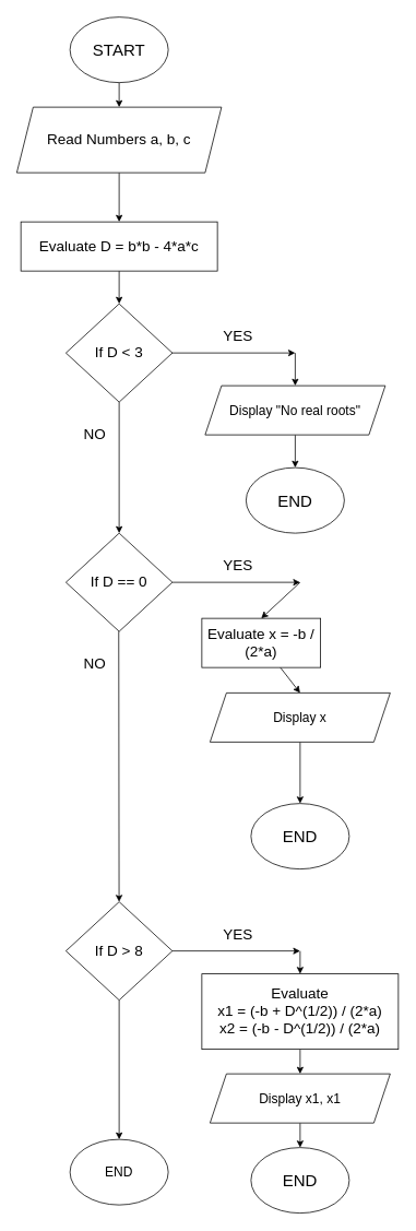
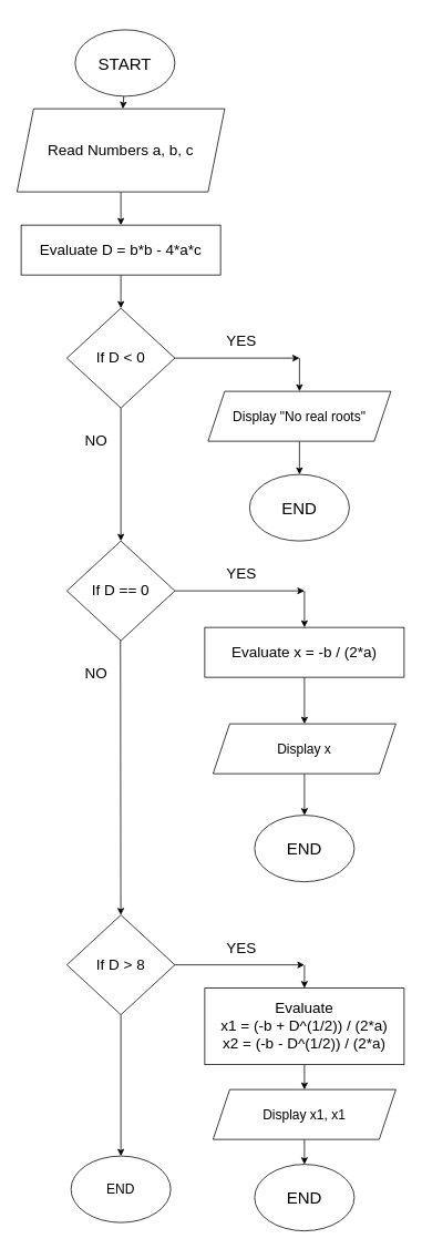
- <mxCell id="3" value="START" style="ellipse;whiteSpace=wrap;html=1;fontSize=20;" parent="1" vertex="1"><mxGeometry x="85" y="20" width="120" height="80" as="geometry" /></mxCell>
+ <mxCell id="3" value="START" style="ellipse;whiteSpace=wrap;html=1;fontSize=20;" parent="1" vertex="1"><mxGeometry x="90" y="35" width="120" height="80" as="geometry" /></mxCell>
- <mxCell id="5" value="Read Numbers a, b, c" style="shape=parallelogram;perimeter=parallelogramPerimeter;whiteSpace=wrap;html=1;fixedSize=1;fontSize=18;fontStyle=0" parent="1" vertex="1"><mxGeometry x="20" y="130" width="250" height="80" as="geometry" /></mxCell>
+ <mxCell id="5" value="Read Numbers a, b, c" style="shape=parallelogram;perimeter=parallelogramPerimeter;whiteSpace=wrap;html=1;fixedSize=1;fontSize=18;fontStyle=0" parent="1" vertex="1"><mxGeometry x="20" y="130" width="250" height="100" as="geometry" /></mxCell>
- <mxCell id="13" value="If D &amp;lt; 3" style="rhombus;whiteSpace=wrap;html=1;fontSize=18;" parent="1" vertex="1"><mxGeometry x="80" y="370" width="130" height="120" as="geometry" /></mxCell>
+ <mxCell id="13" value="If D &amp;lt; 0" style="rhombus;whiteSpace=wrap;html=1;fontSize=18;" parent="1" vertex="1"><mxGeometry x="80" y="370" width="130" height="120" as="geometry" /></mxCell>
- <mxCell id="24" value="Evaluate x = -b / (2*a)" style="whiteSpace=wrap;html=1;fontSize=18;fontStyle=0;" vertex="1" parent="1"><mxGeometry x="246" y="754" width="145" height="60" as="geometry" /></mxCell>
+ <mxCell id="24" value="Evaluate x = -b / (2*a)" style="whiteSpace=wrap;html=1;fontSize=18;fontStyle=0;" vertex="1" parent="1"><mxGeometry x="246" y="754" width="240" height="60" as="geometry" /></mxCell>
- <mxCell id="26" value="Display x" style="shape=parallelogram;perimeter=parallelogramPerimeter;whiteSpace=wrap;html=1;fixedSize=1;fontSize=16;" vertex="1" parent="1"><mxGeometry x="256" y="845" width="220" height="60" as="geometry" /></mxCell>
+ <mxCell id="26" value="Display x" style="shape=parallelogram;perimeter=parallelogramPerimeter;whiteSpace=wrap;html=1;fixedSize=1;fontSize=16;" vertex="1" parent="1"><mxGeometry x="256" y="870" width="220" height="60" as="geometry" /></mxCell>
